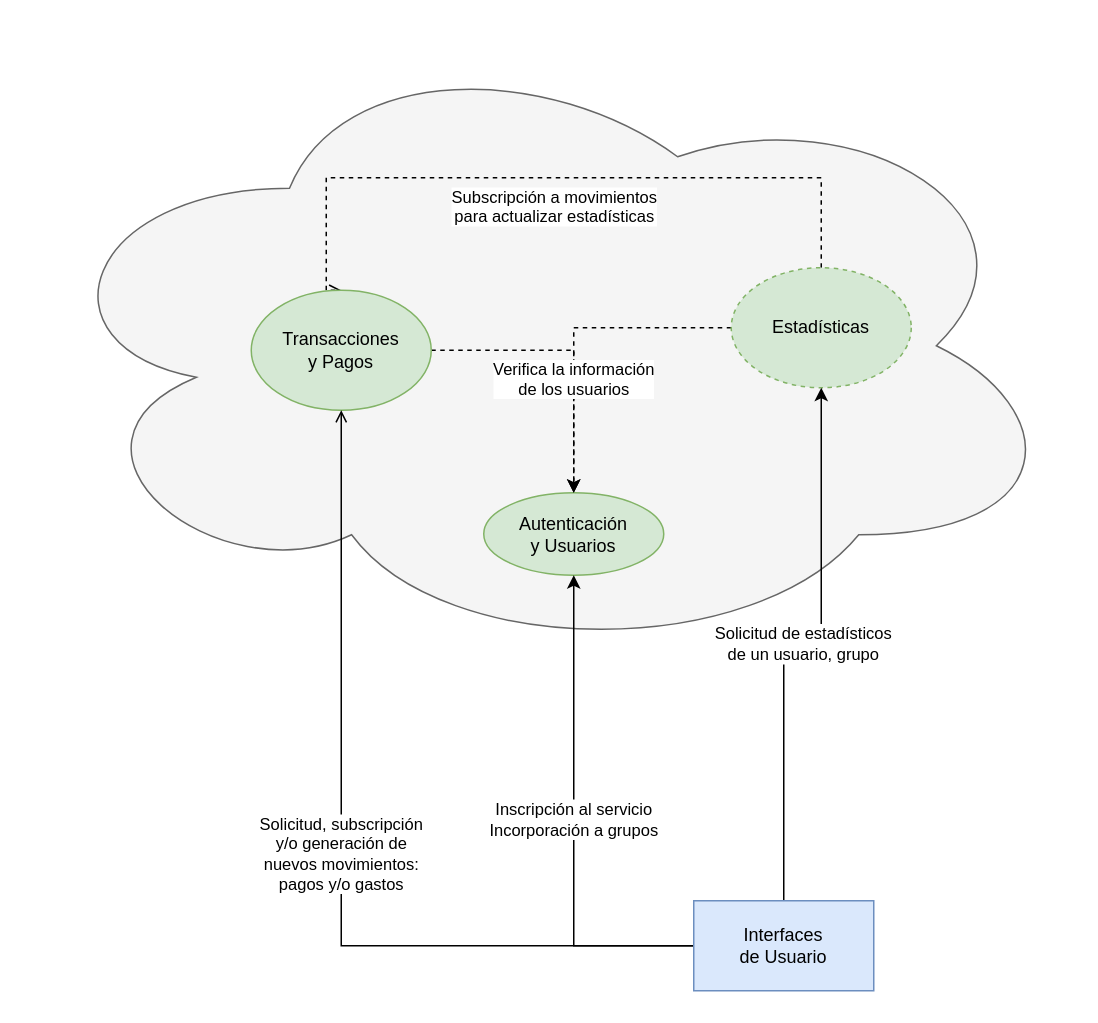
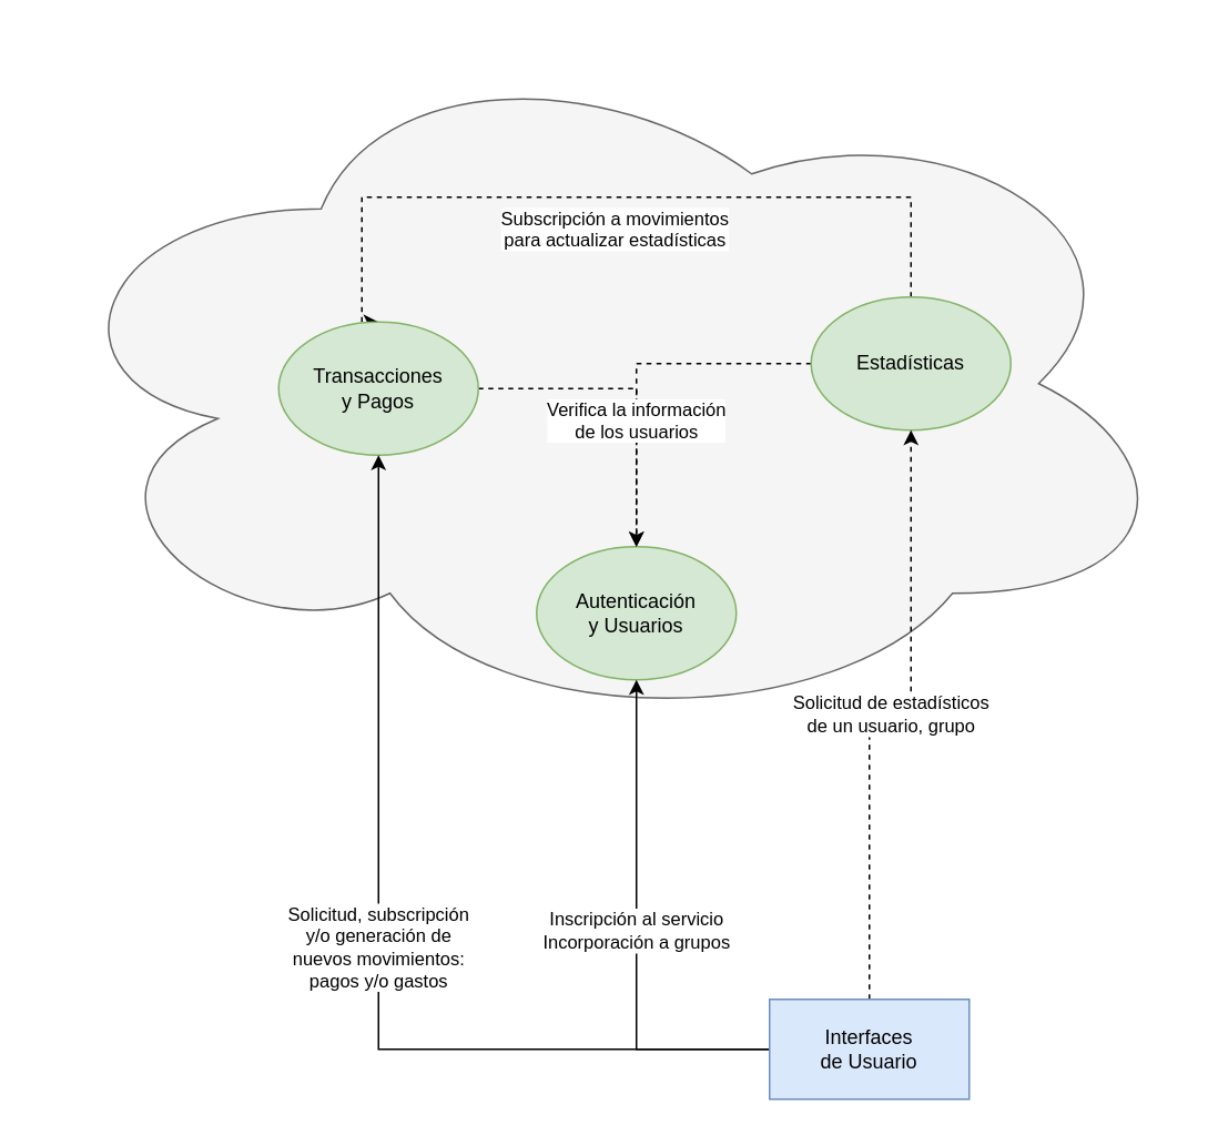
- <mxCell id="5" value="&lt;div&gt;Subscripción a movimientos&lt;br&gt;para actualizar estadísticas&lt;br&gt;&lt;/div&gt;" style="edgeStyle=orthogonalEdgeStyle;rounded=0;orthogonalLoop=1;jettySize=auto;html=1;entryX=0.5;entryY=0;entryDx=0;entryDy=0;dashed=1;labelBackgroundColor=#ffffff;verticalAlign=top;endArrow=open;" edge="1" parent="1" source="6" target="8"><mxGeometry relative="1" as="geometry"><Array as="points"><mxPoint x="547" y="118" /><mxPoint x="217" y="118" /></Array></mxGeometry></mxCell>
+ <mxCell id="5" value="&lt;div&gt;Subscripción a movimientos&lt;br&gt;para actualizar estadísticas&lt;br&gt;&lt;/div&gt;" style="edgeStyle=orthogonalEdgeStyle;rounded=0;orthogonalLoop=1;jettySize=auto;html=1;entryX=0.5;entryY=0;entryDx=0;entryDy=0;dashed=1;labelBackgroundColor=#ffffff;verticalAlign=top;" edge="1" parent="1" source="6" target="8"><mxGeometry relative="1" as="geometry"><Array as="points"><mxPoint x="547" y="118" /><mxPoint x="217" y="118" /></Array></mxGeometry></mxCell>
- <mxCell id="6" value="&lt;div&gt;Estadísticas&lt;/div&gt;" style="ellipse;whiteSpace=wrap;html=1;fillColor=#d5e8d4;strokeColor=#82b366;dashed=1;" vertex="1" parent="1"><mxGeometry x="487" y="178" width="120" height="80" as="geometry" /></mxCell>
+ <mxCell id="6" value="&lt;div&gt;Estadísticas&lt;/div&gt;" style="ellipse;whiteSpace=wrap;html=1;fillColor=#d5e8d4;strokeColor=#82b366;" vertex="1" parent="1"><mxGeometry x="487" y="178" width="120" height="80" as="geometry" /></mxCell>
- <mxCell id="9" value="&lt;div&gt;Solicitud, subscripción &lt;br&gt;y/o generación de &lt;br&gt;nuevos movimientos: &lt;br&gt;pagos y/o gastos&lt;/div&gt;" style="edgeStyle=orthogonalEdgeStyle;rounded=0;orthogonalLoop=1;jettySize=auto;html=1;endArrow=open;" edge="1" parent="1" source="12" target="8"><mxGeometry relative="1" as="geometry" /></mxCell>
+ <mxCell id="9" value="&lt;div&gt;Solicitud, subscripción &lt;br&gt;y/o generación de &lt;br&gt;nuevos movimientos: &lt;br&gt;pagos y/o gastos&lt;/div&gt;" style="edgeStyle=orthogonalEdgeStyle;rounded=0;orthogonalLoop=1;jettySize=auto;html=1;" edge="1" parent="1" source="12" target="8"><mxGeometry relative="1" as="geometry" /></mxCell>
- <mxCell id="3" value="&lt;div&gt;Autenticación&lt;/div&gt;&lt;div&gt;y Usuarios&lt;br&gt;&lt;/div&gt;" style="ellipse;whiteSpace=wrap;html=1;fillColor=#d5e8d4;strokeColor=#82b366;" vertex="1" parent="1"><mxGeometry x="322" y="328" width="120" height="55" as="geometry" /></mxCell>
+ <mxCell id="3" value="&lt;div&gt;Autenticación&lt;/div&gt;&lt;div&gt;y Usuarios&lt;br&gt;&lt;/div&gt;" style="ellipse;whiteSpace=wrap;html=1;fillColor=#d5e8d4;strokeColor=#82b366;" vertex="1" parent="1"><mxGeometry x="322" y="328" width="120" height="80" as="geometry" /></mxCell>
- <mxCell id="11" value="Solicitud de estadísticos &lt;br&gt;de un usuario, grupo" style="edgeStyle=orthogonalEdgeStyle;rounded=0;orthogonalLoop=1;jettySize=auto;html=1;" edge="1" parent="1" source="12" target="6"><mxGeometry relative="1" as="geometry" /></mxCell>
+ <mxCell id="11" value="Solicitud de estadísticos &lt;br&gt;de un usuario, grupo" style="edgeStyle=orthogonalEdgeStyle;rounded=0;orthogonalLoop=1;jettySize=auto;html=1;dashed=1;" edge="1" parent="1" source="12" target="6"><mxGeometry relative="1" as="geometry" /></mxCell>
